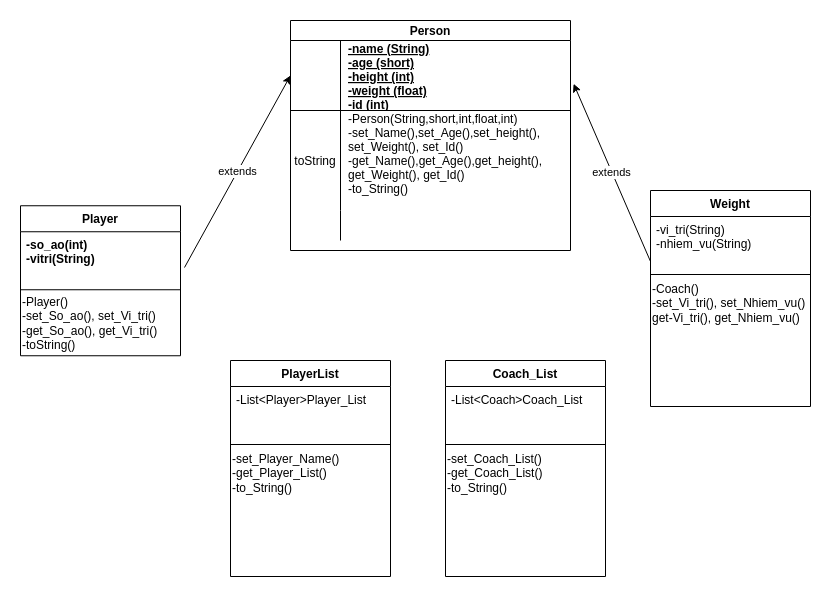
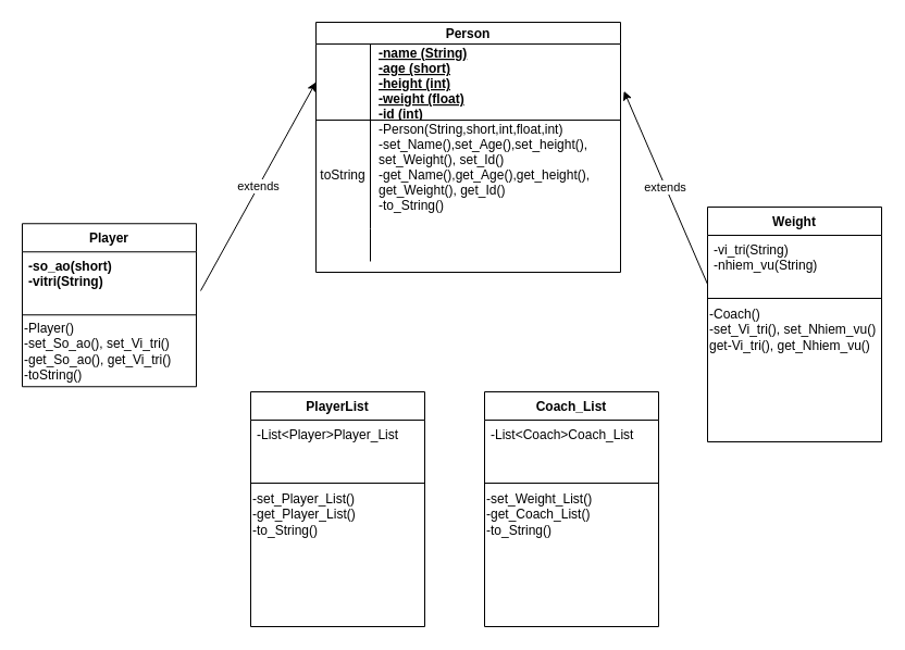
- <mxCell id="3" value="-so_ao(int)&#10;-vitri(String)&#10;" style="text;align=left;verticalAlign=top;spacingLeft=4;spacingRight=4;overflow=hidden;rotatable=0;points=[[0,0.5],[1,0.5]];portConstraint=eastwest;rounded=0;shadow=0;html=0;fontStyle=1" parent="2" vertex="1"><mxGeometry y="26" width="160" height="54" as="geometry" /></mxCell>
+ <mxCell id="3" value="-so_ao(short)&#10;-vitri(String)&#10;" style="text;align=left;verticalAlign=top;spacingLeft=4;spacingRight=4;overflow=hidden;rotatable=0;points=[[0,0.5],[1,0.5]];portConstraint=eastwest;rounded=0;shadow=0;html=0;fontStyle=1" parent="2" vertex="1"><mxGeometry y="26" width="160" height="54" as="geometry" /></mxCell>
- <mxCell id="31" value="-set_Player_Name()&amp;nbsp; &amp;nbsp; &amp;nbsp; &amp;nbsp; &amp;nbsp; &amp;nbsp; &amp;nbsp; &amp;nbsp;&lt;br&gt;-get_Player_List()&lt;br&gt;-to_String()" style="text;html=1;align=left;verticalAlign=middle;resizable=0;points=[];autosize=1;strokeColor=none;fillColor=none;" vertex="1" parent="28"><mxGeometry y="88" width="160" height="50" as="geometry" /></mxCell>
+ <mxCell id="31" value="-set_Player_List()&amp;nbsp; &amp;nbsp; &amp;nbsp; &amp;nbsp; &amp;nbsp; &amp;nbsp; &amp;nbsp; &amp;nbsp;&lt;br&gt;-get_Player_List()&lt;br&gt;-to_String()" style="text;html=1;align=left;verticalAlign=middle;resizable=0;points=[];autosize=1;strokeColor=none;fillColor=none;" vertex="1" parent="28"><mxGeometry y="88" width="160" height="50" as="geometry" /></mxCell>
- <mxCell id="27" value="-set_Coach_List()&lt;br&gt;-get_Coach_List()&lt;br&gt;-to_String()" style="text;html=1;align=left;verticalAlign=middle;resizable=0;points=[];autosize=1;strokeColor=none;fillColor=none;" vertex="1" parent="24"><mxGeometry y="88" width="160" height="50" as="geometry" /></mxCell>
+ <mxCell id="27" value="-set_Weight_List()&lt;br&gt;-get_Coach_List()&lt;br&gt;-to_String()" style="text;html=1;align=left;verticalAlign=middle;resizable=0;points=[];autosize=1;strokeColor=none;fillColor=none;" vertex="1" parent="24"><mxGeometry y="88" width="160" height="50" as="geometry" /></mxCell>
